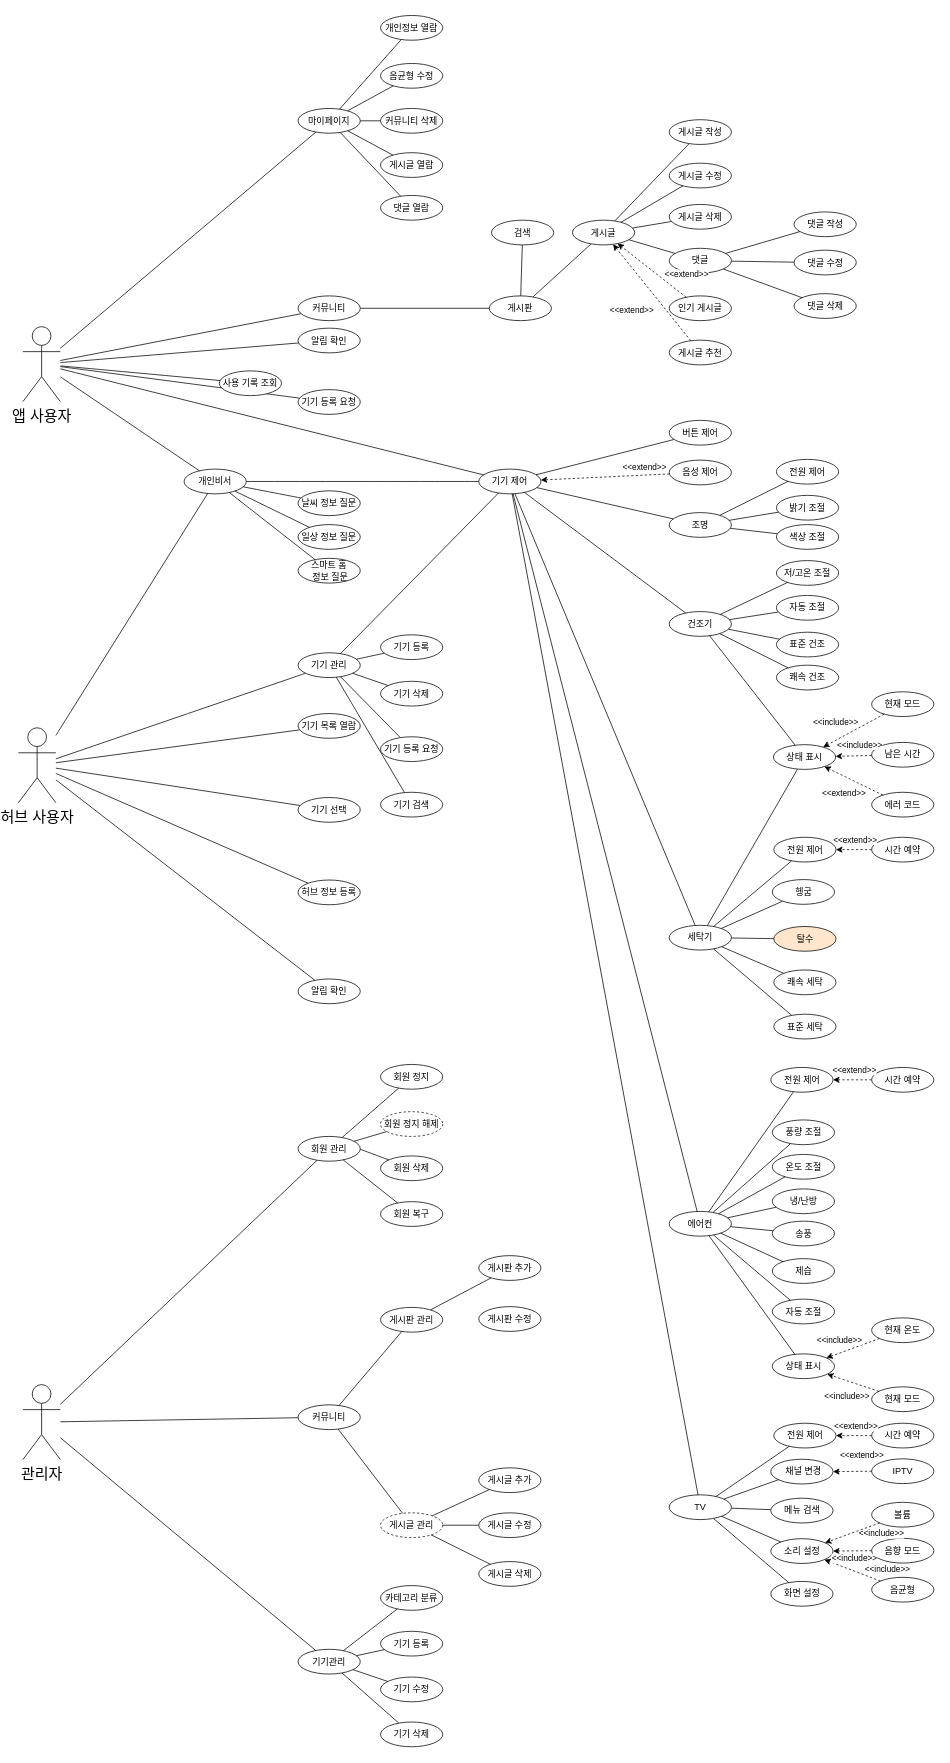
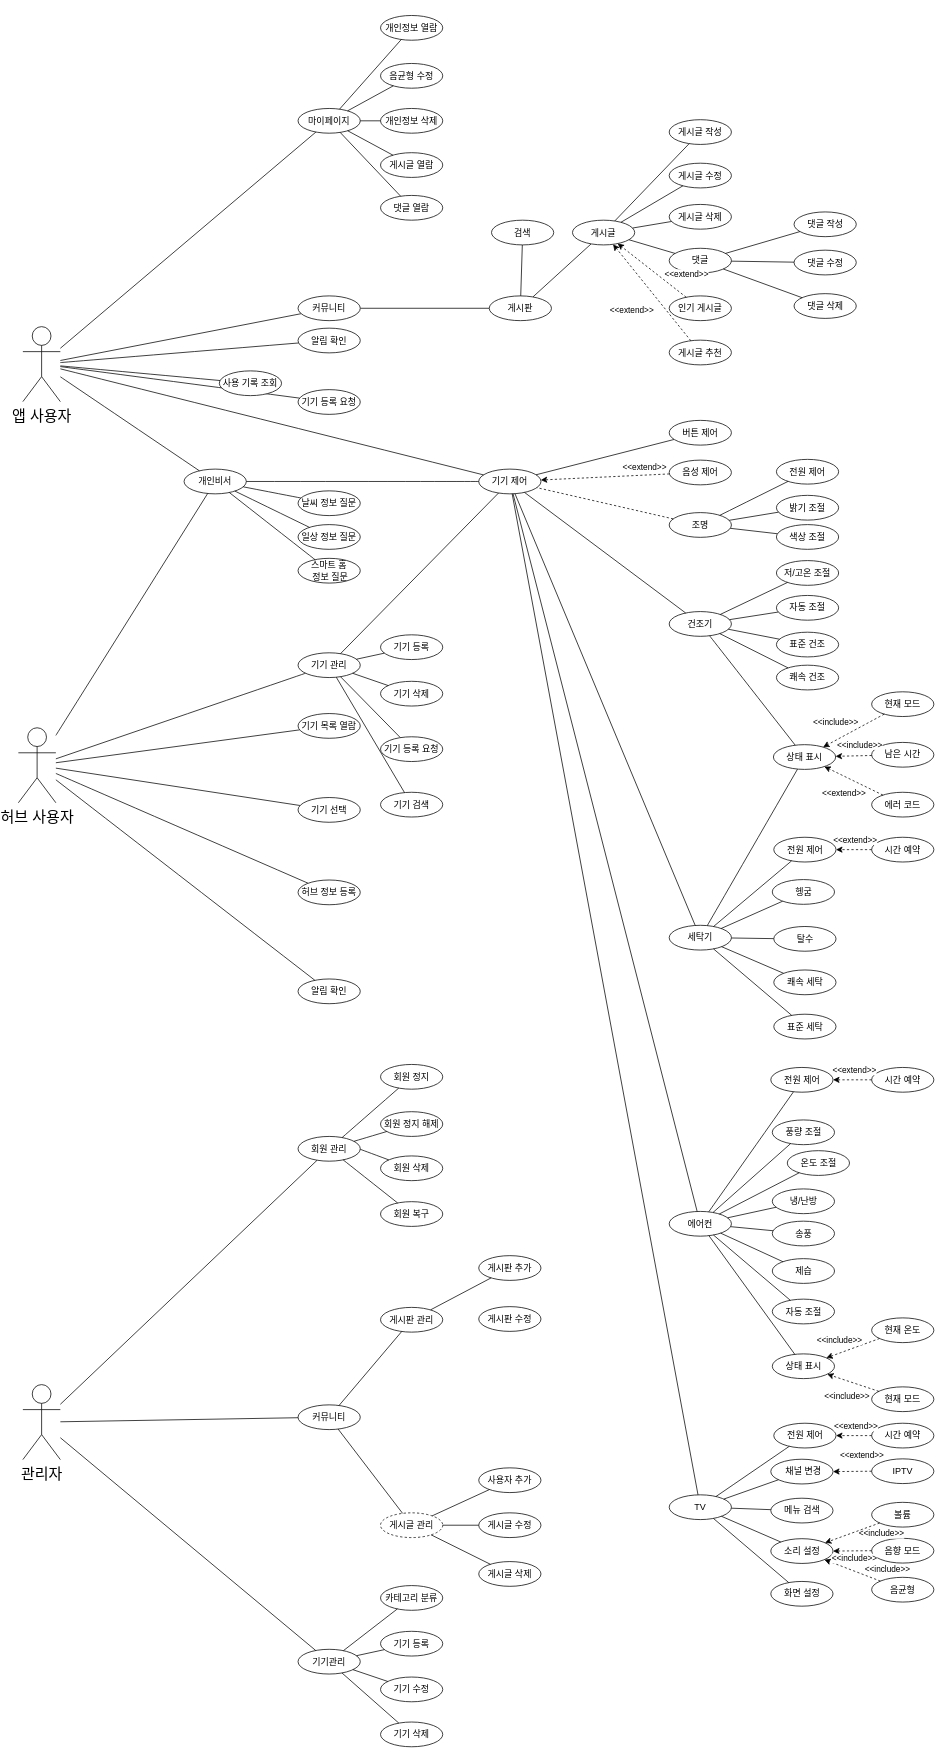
- <mxCell id="13" value="커뮤니티 삭제" style="ellipse;whiteSpace=wrap;html=1;container=0;" parent="1" vertex="1"><mxGeometry x="503" y="144" width="83" height="33" as="geometry" /></mxCell>
+ <mxCell id="13" value="개인정보 삭제" style="ellipse;whiteSpace=wrap;html=1;container=0;" parent="1" vertex="1"><mxGeometry x="503" y="144" width="83" height="33" as="geometry" /></mxCell>
- <mxCell id="30" value="" style="endArrow=none;html=1;rounded=0;" parent="1" source="26" target="28" edge="1"><mxGeometry width="50" height="50" relative="1" as="geometry"><mxPoint x="1228.07" y="639" as="sourcePoint" /><mxPoint x="872.001" y="708.551" as="targetPoint" /></mxGeometry></mxCell>
+ <mxCell id="30" value="" style="endArrow=none;html=1;rounded=0;dashed=1;" parent="1" source="26" target="28" edge="1"><mxGeometry width="50" height="50" relative="1" as="geometry"><mxPoint x="1228.07" y="639" as="sourcePoint" /><mxPoint x="872.001" y="708.551" as="targetPoint" /></mxGeometry></mxCell>
- <mxCell id="110" value="탈수" style="ellipse;whiteSpace=wrap;html=1;container=0;fillColor=#ffe6cc;" parent="1" vertex="1"><mxGeometry x="1027.5" y="1235" width="83" height="33" as="geometry" /></mxCell>
+ <mxCell id="110" value="탈수" style="ellipse;whiteSpace=wrap;html=1;container=0;" parent="1" vertex="1"><mxGeometry x="1027.5" y="1235" width="83" height="33" as="geometry" /></mxCell>
- <mxCell id="183" value="회원 정지 해제" style="ellipse;whiteSpace=wrap;html=1;container=0;dashed=1;" parent="1" vertex="1"><mxGeometry x="503" y="1482" width="83" height="33" as="geometry" /></mxCell>
+ <mxCell id="183" value="회원 정지 해제" style="ellipse;whiteSpace=wrap;html=1;container=0;" parent="1" vertex="1"><mxGeometry x="503" y="1482" width="83" height="33" as="geometry" /></mxCell>
- <mxCell id="79" value="온도 조절" style="ellipse;whiteSpace=wrap;html=1;container=0;" parent="1" vertex="1"><mxGeometry x="1025.5" y="1539" width="83" height="33" as="geometry" /></mxCell>
+ <mxCell id="79" value="온도 조절" style="ellipse;whiteSpace=wrap;html=1;container=0;" parent="1" vertex="1"><mxGeometry x="1045.5" y="1534" width="83" height="33" as="geometry" /></mxCell>
- <mxCell id="173" value="게시글 추가" style="ellipse;whiteSpace=wrap;html=1;container=0;" parent="1" vertex="1"><mxGeometry x="634" y="1957" width="83" height="33" as="geometry" /></mxCell>
+ <mxCell id="173" value="사용자 추가" style="ellipse;whiteSpace=wrap;html=1;container=0;" parent="1" vertex="1"><mxGeometry x="634" y="1957" width="83" height="33" as="geometry" /></mxCell>
